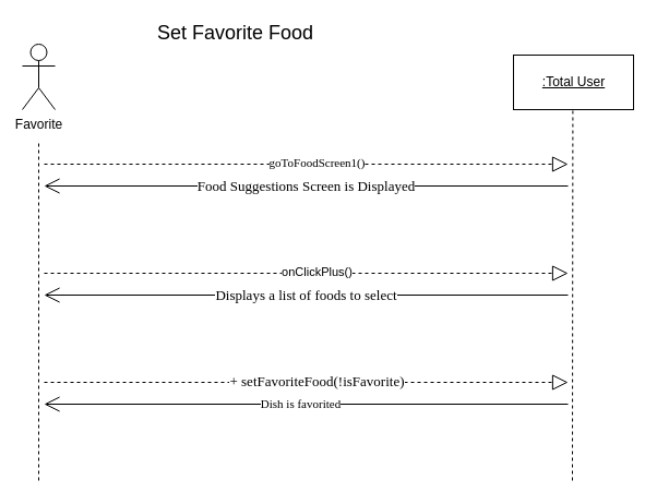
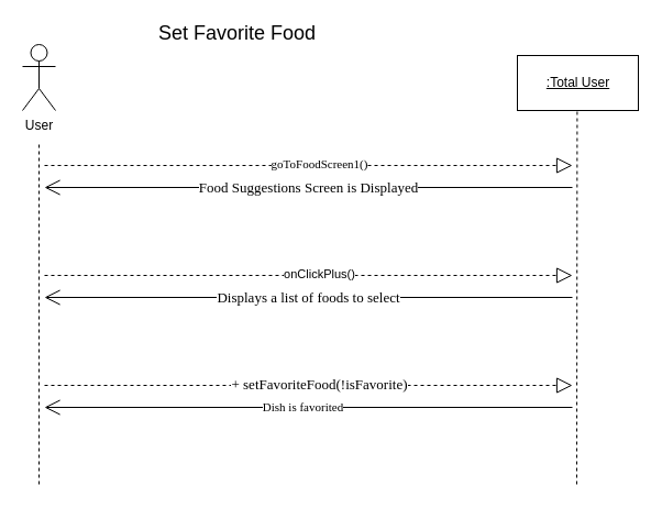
- <mxCell id="2" value="Favorite" style="shape=umlActor;verticalLabelPosition=bottom;verticalAlign=top;html=1;" parent="1" vertex="1"><mxGeometry x="20" y="40" width="30" height="60" as="geometry" /></mxCell>
+ <mxCell id="2" value="User" style="shape=umlActor;verticalLabelPosition=bottom;verticalAlign=top;html=1;" parent="1" vertex="1"><mxGeometry x="20" y="40" width="30" height="60" as="geometry" /></mxCell>
